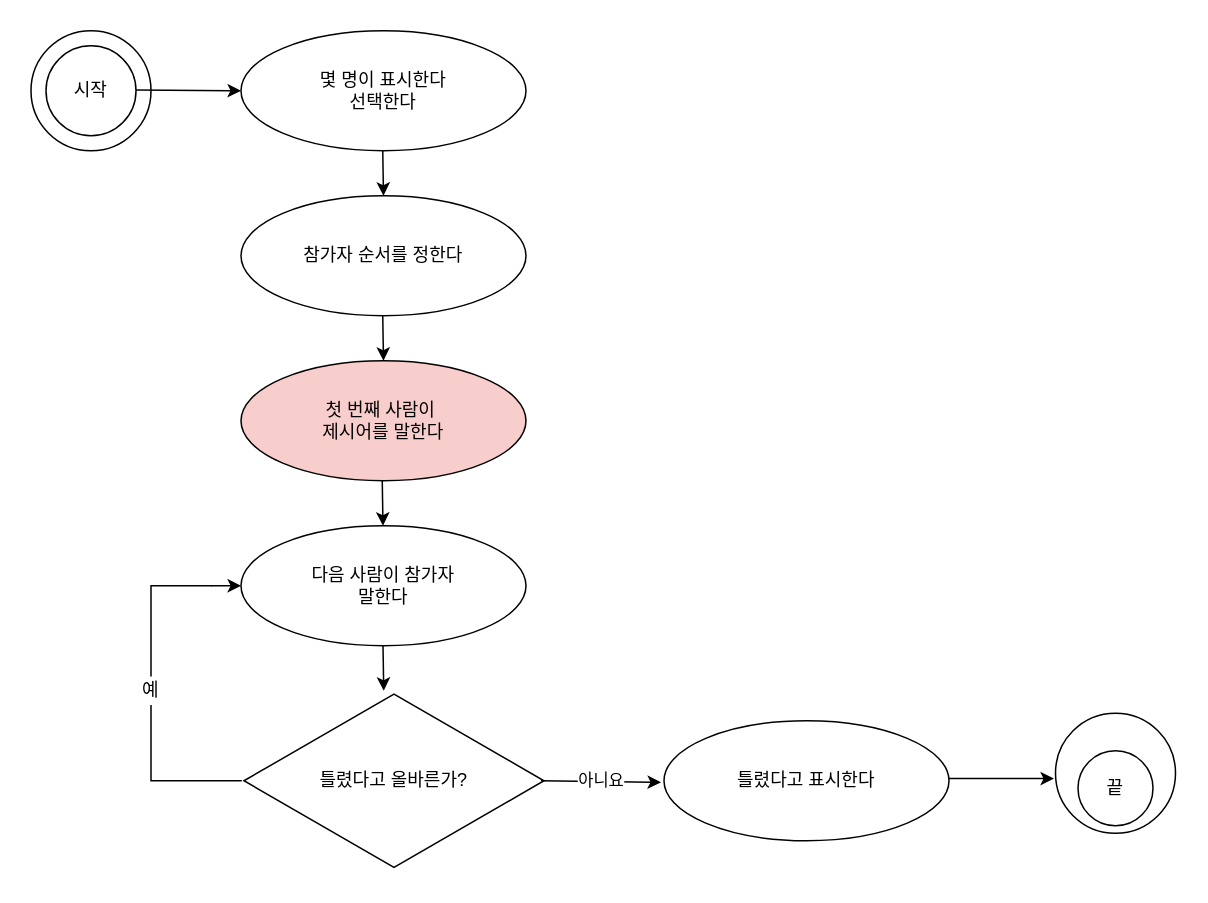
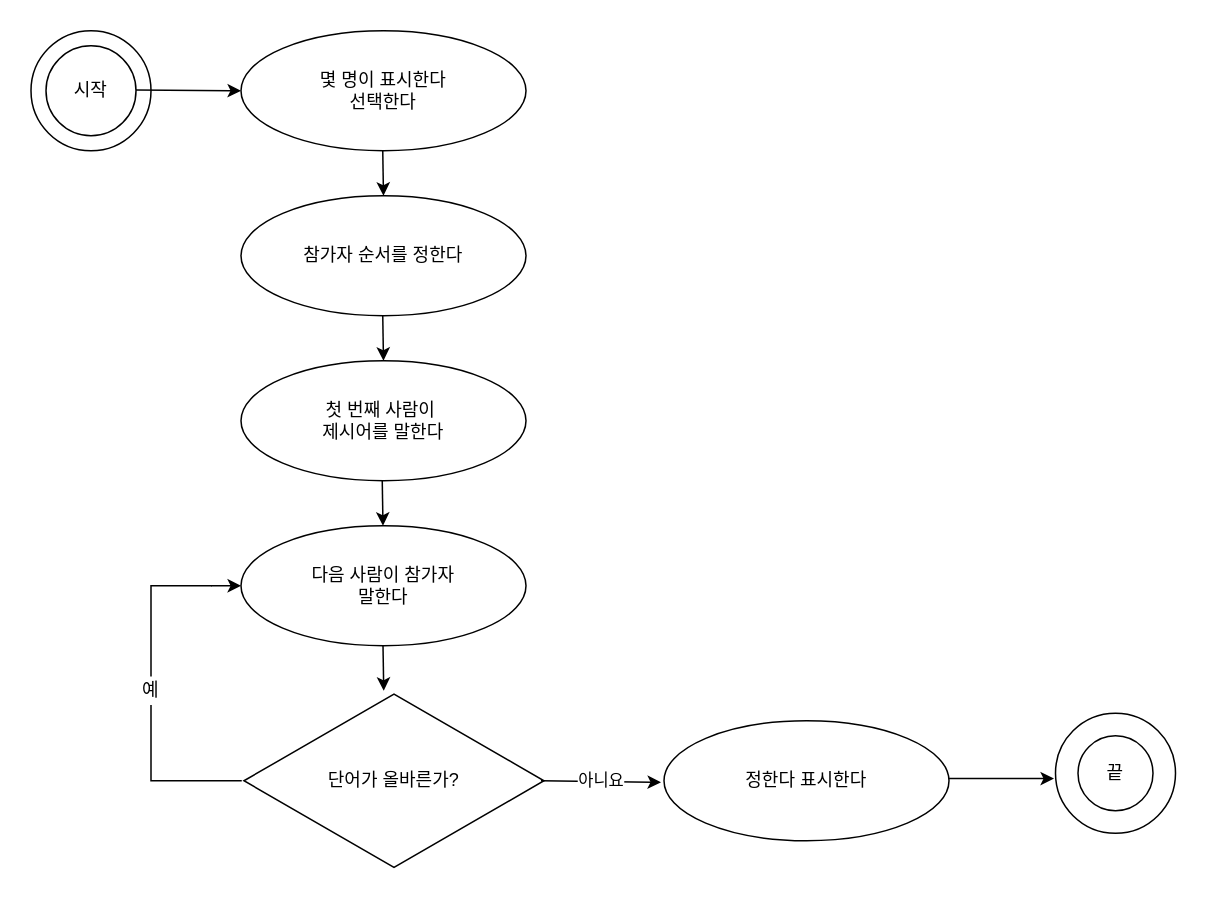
- <mxCell id="6" value="첫 번째 사람이&amp;nbsp;&lt;br&gt;제시어를 말한다" style="ellipse;whiteSpace=wrap;html=1;fillColor=#f8cecc;" vertex="1" parent="1"><mxGeometry x="160" y="240" width="190" height="80" as="geometry" /></mxCell>
+ <mxCell id="6" value="첫 번째 사람이&amp;nbsp;&lt;br&gt;제시어를 말한다" style="ellipse;whiteSpace=wrap;html=1;" vertex="1" parent="1"><mxGeometry x="160" y="240" width="190" height="80" as="geometry" /></mxCell>
- <mxCell id="13" value="틀렸다고 올바른가?" style="html=1;whiteSpace=wrap;aspect=fixed;shape=isoRectangle;" vertex="1" parent="1"><mxGeometry x="162" y="460" width="200" height="120" as="geometry" /></mxCell>
+ <mxCell id="13" value="단어가 올바른가?" style="html=1;whiteSpace=wrap;aspect=fixed;shape=isoRectangle;" vertex="1" parent="1"><mxGeometry x="162" y="460" width="200" height="120" as="geometry" /></mxCell>
- <mxCell id="19" value="틀렸다고 표시한다" style="ellipse;whiteSpace=wrap;html=1;" vertex="1" parent="1"><mxGeometry x="442" y="480" width="190" height="80" as="geometry" /></mxCell>
+ <mxCell id="19" value="정한다 표시한다" style="ellipse;whiteSpace=wrap;html=1;" vertex="1" parent="1"><mxGeometry x="442" y="480" width="190" height="80" as="geometry" /></mxCell>
- <mxCell id="21" value="끝" style="ellipse;whiteSpace=wrap;html=1;aspect=fixed;" vertex="1" parent="1"><mxGeometry x="718" y="500" width="50" height="50" as="geometry" /></mxCell>
+ <mxCell id="21" value="끝" style="ellipse;whiteSpace=wrap;html=1;aspect=fixed;" vertex="1" parent="1"><mxGeometry x="718" y="490" width="50" height="50" as="geometry" /></mxCell>
